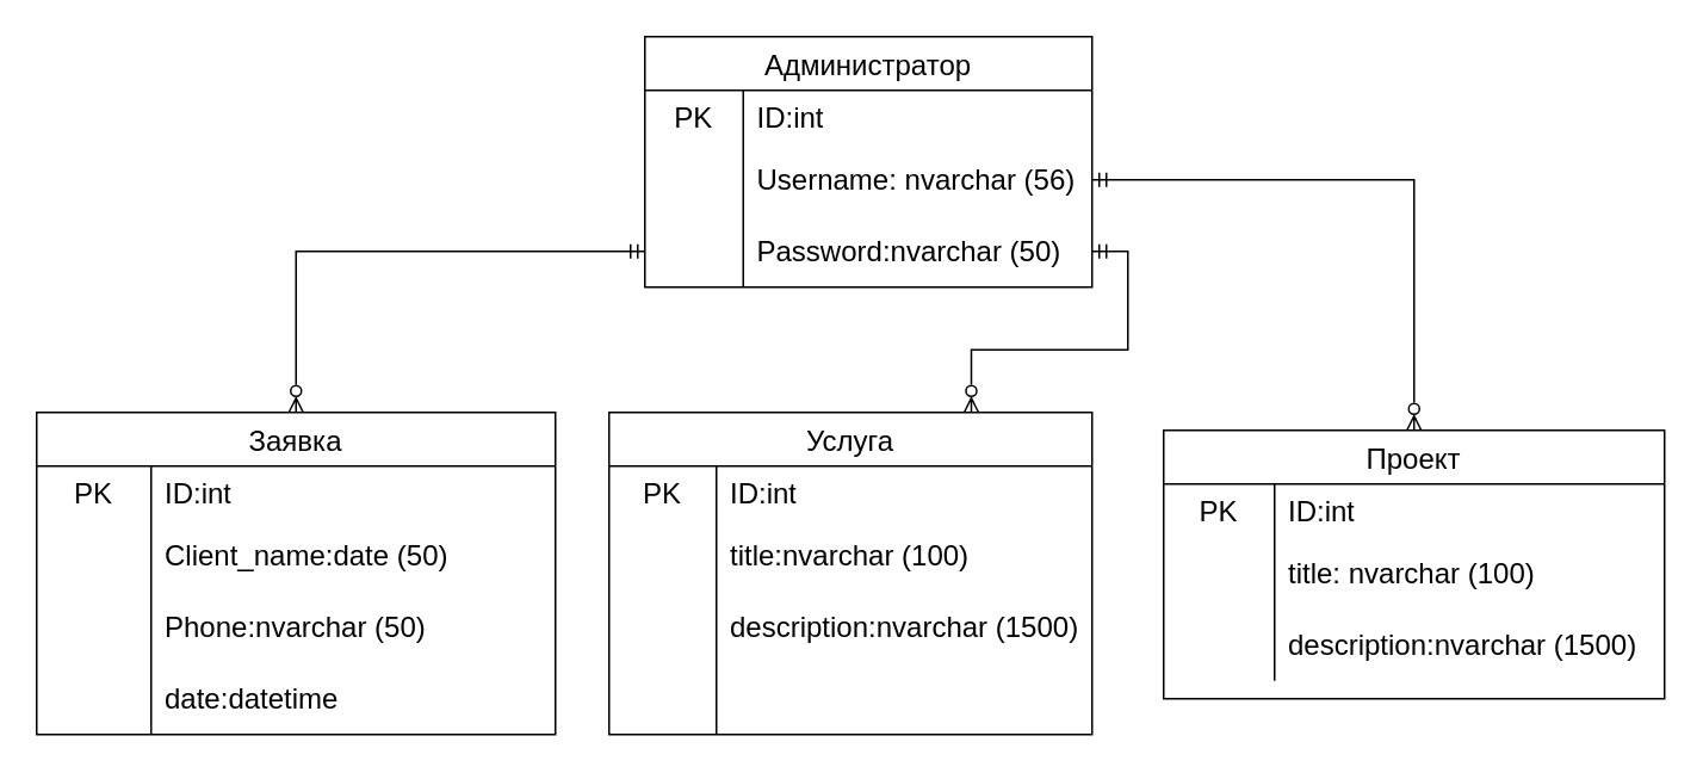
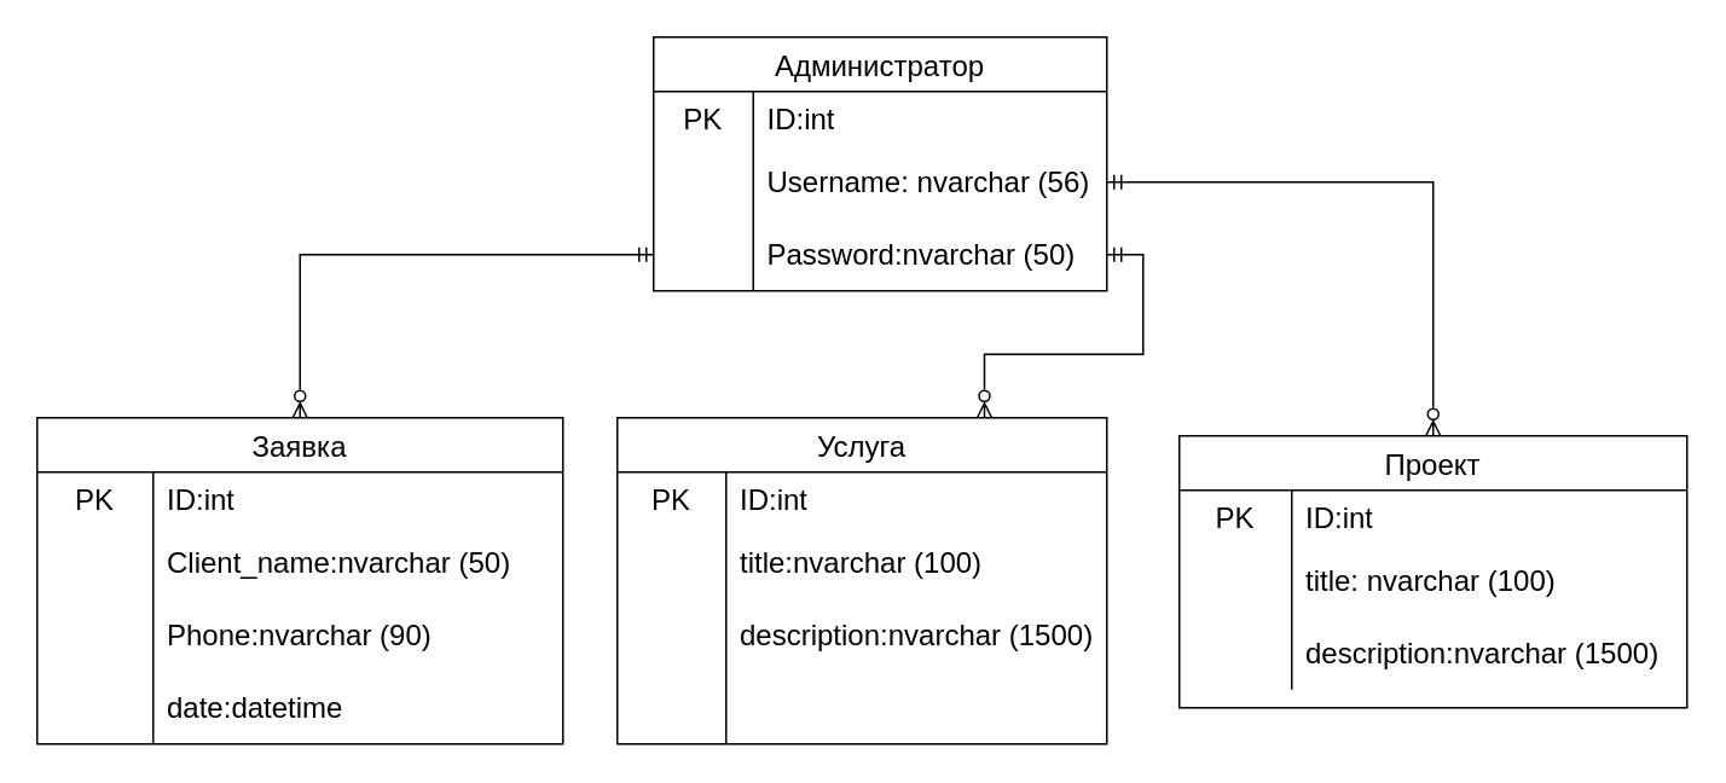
- <mxCell id="18" value="Client_name:date (50)" style="shape=partialRectangle;html=1;whiteSpace=wrap;connectable=0;fillColor=none;top=0;left=0;bottom=0;right=0;align=left;spacingLeft=6;overflow=hidden;strokeColor=inherit;fontSize=16;" vertex="1" parent="16"><mxGeometry x="64" width="226" height="40" as="geometry"><mxRectangle width="226" height="40" as="alternateBounds" /></mxGeometry></mxCell>
+ <mxCell id="18" value="Client_name:nvarchar (50)" style="shape=partialRectangle;html=1;whiteSpace=wrap;connectable=0;fillColor=none;top=0;left=0;bottom=0;right=0;align=left;spacingLeft=6;overflow=hidden;strokeColor=inherit;fontSize=16;" vertex="1" parent="16"><mxGeometry x="64" width="226" height="40" as="geometry"><mxRectangle width="226" height="40" as="alternateBounds" /></mxGeometry></mxCell>
- <mxCell id="21" value="Phone:nvarchar (50)" style="shape=partialRectangle;html=1;whiteSpace=wrap;connectable=0;fillColor=none;top=0;left=0;bottom=0;right=0;align=left;spacingLeft=6;overflow=hidden;strokeColor=inherit;fontSize=16;" vertex="1" parent="19"><mxGeometry x="64" width="226" height="40" as="geometry"><mxRectangle width="226" height="40" as="alternateBounds" /></mxGeometry></mxCell>
+ <mxCell id="21" value="Phone:nvarchar (90)" style="shape=partialRectangle;html=1;whiteSpace=wrap;connectable=0;fillColor=none;top=0;left=0;bottom=0;right=0;align=left;spacingLeft=6;overflow=hidden;strokeColor=inherit;fontSize=16;" vertex="1" parent="19"><mxGeometry x="64" width="226" height="40" as="geometry"><mxRectangle width="226" height="40" as="alternateBounds" /></mxGeometry></mxCell>
